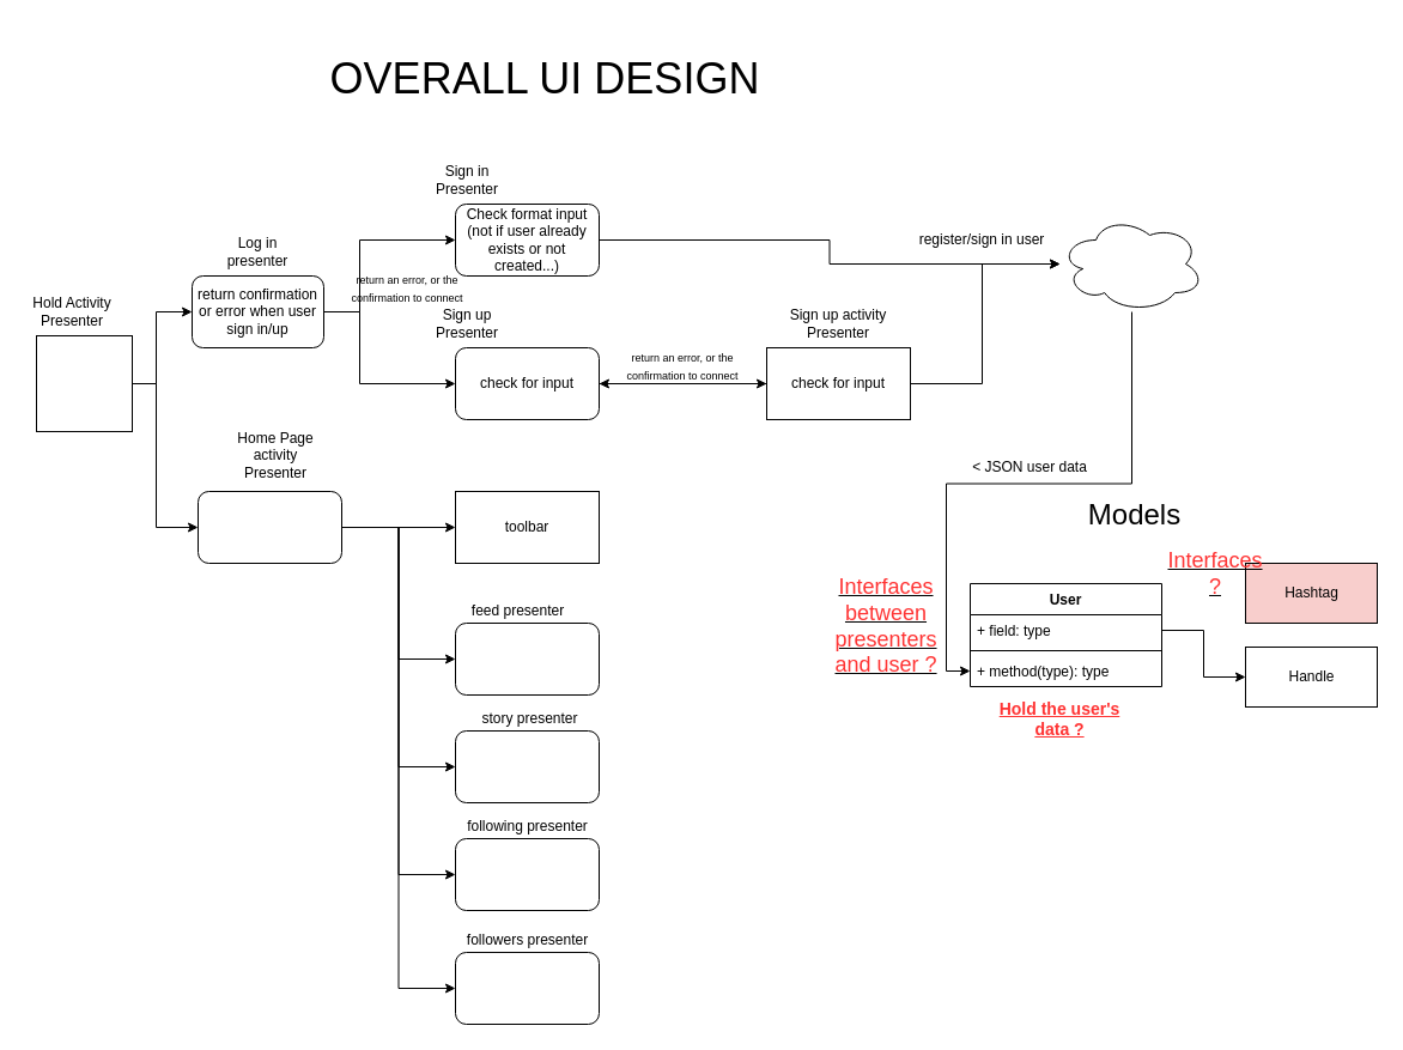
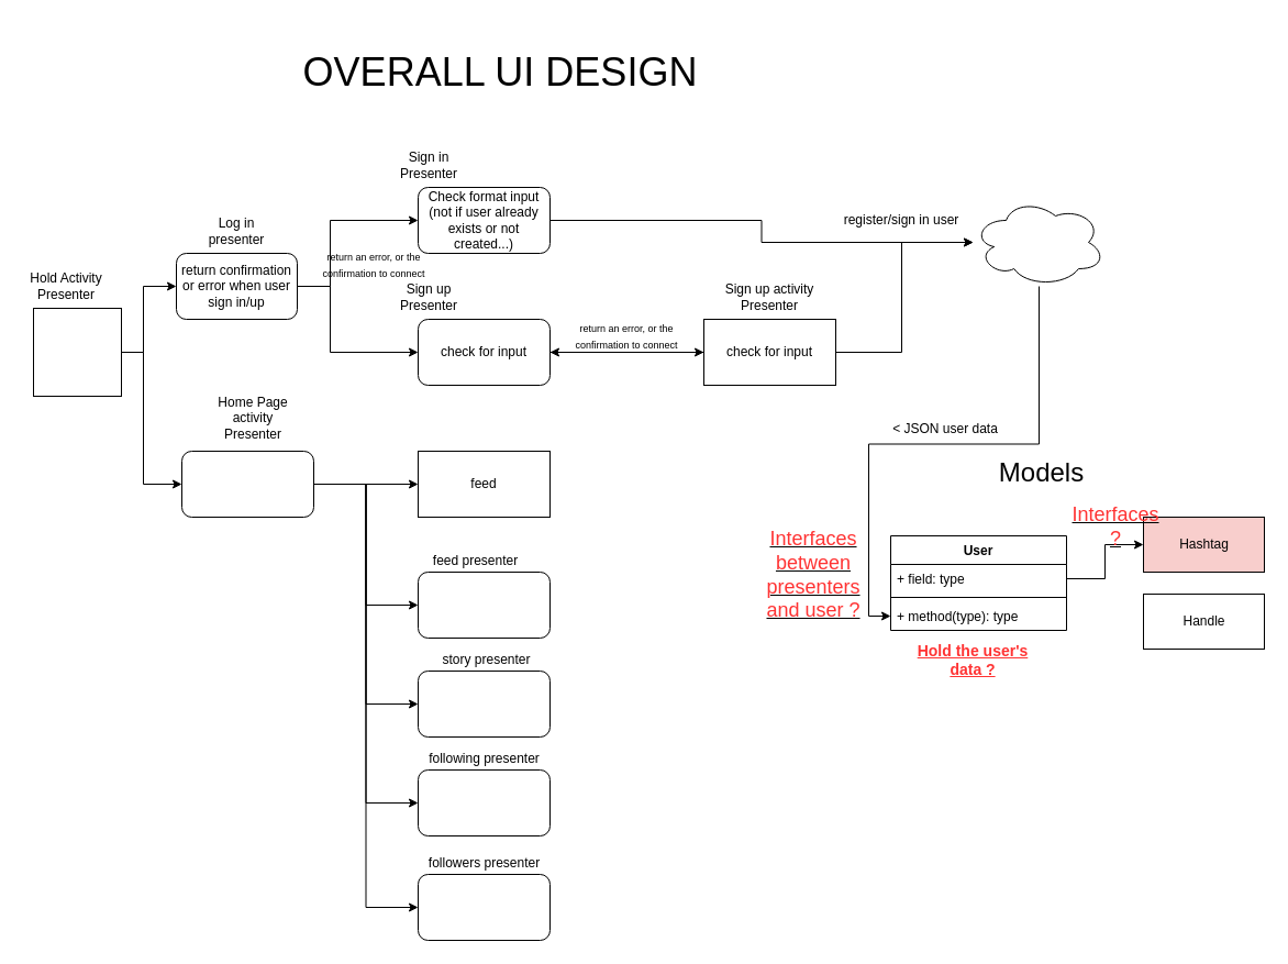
- <mxCell id="36" value="toolbar" style="rounded=0;whiteSpace=wrap;html=1;" vertex="1" parent="1"><mxGeometry x="380" y="410" width="120" height="60" as="geometry" /></mxCell>
+ <mxCell id="36" value="feed" style="rounded=0;whiteSpace=wrap;html=1;" vertex="1" parent="1"><mxGeometry x="380" y="410" width="120" height="60" as="geometry" /></mxCell>
- <mxCell id="49" style="edgeStyle=orthogonalEdgeStyle;rounded=0;orthogonalLoop=1;jettySize=auto;html=1;entryX=0;entryY=0.5;entryDx=0;entryDy=0;" edge="1" parent="1" source="46" target="19"><mxGeometry relative="1" as="geometry" /></mxCell>
+ <mxCell id="49" style="edgeStyle=orthogonalEdgeStyle;rounded=0;orthogonalLoop=1;jettySize=auto;html=1;" edge="1" parent="1" source="46" target="18"><mxGeometry relative="1" as="geometry" /></mxCell>
